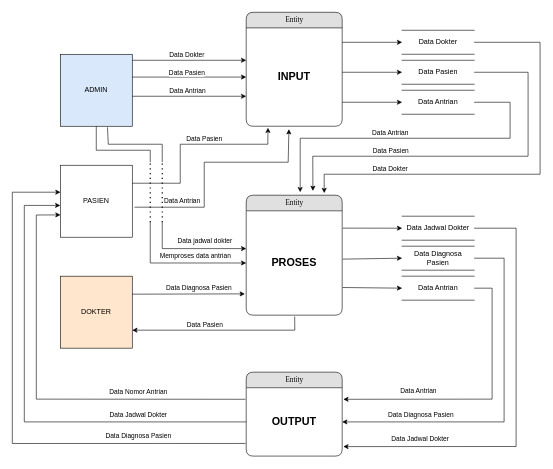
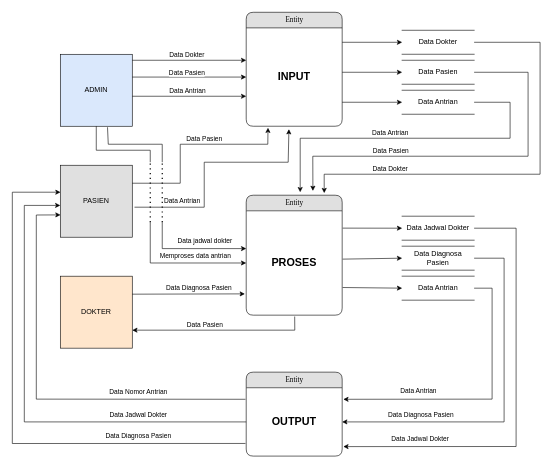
- <mxCell id="9" value="PASIEN" style="whiteSpace=wrap;html=1;aspect=fixed;" vertex="1" parent="1"><mxGeometry x="100" y="275" width="120" height="120" as="geometry" /></mxCell>
+ <mxCell id="9" value="PASIEN" style="whiteSpace=wrap;html=1;aspect=fixed;fillColor=#e0e0e0;" vertex="1" parent="1"><mxGeometry x="100" y="275" width="120" height="120" as="geometry" /></mxCell>
